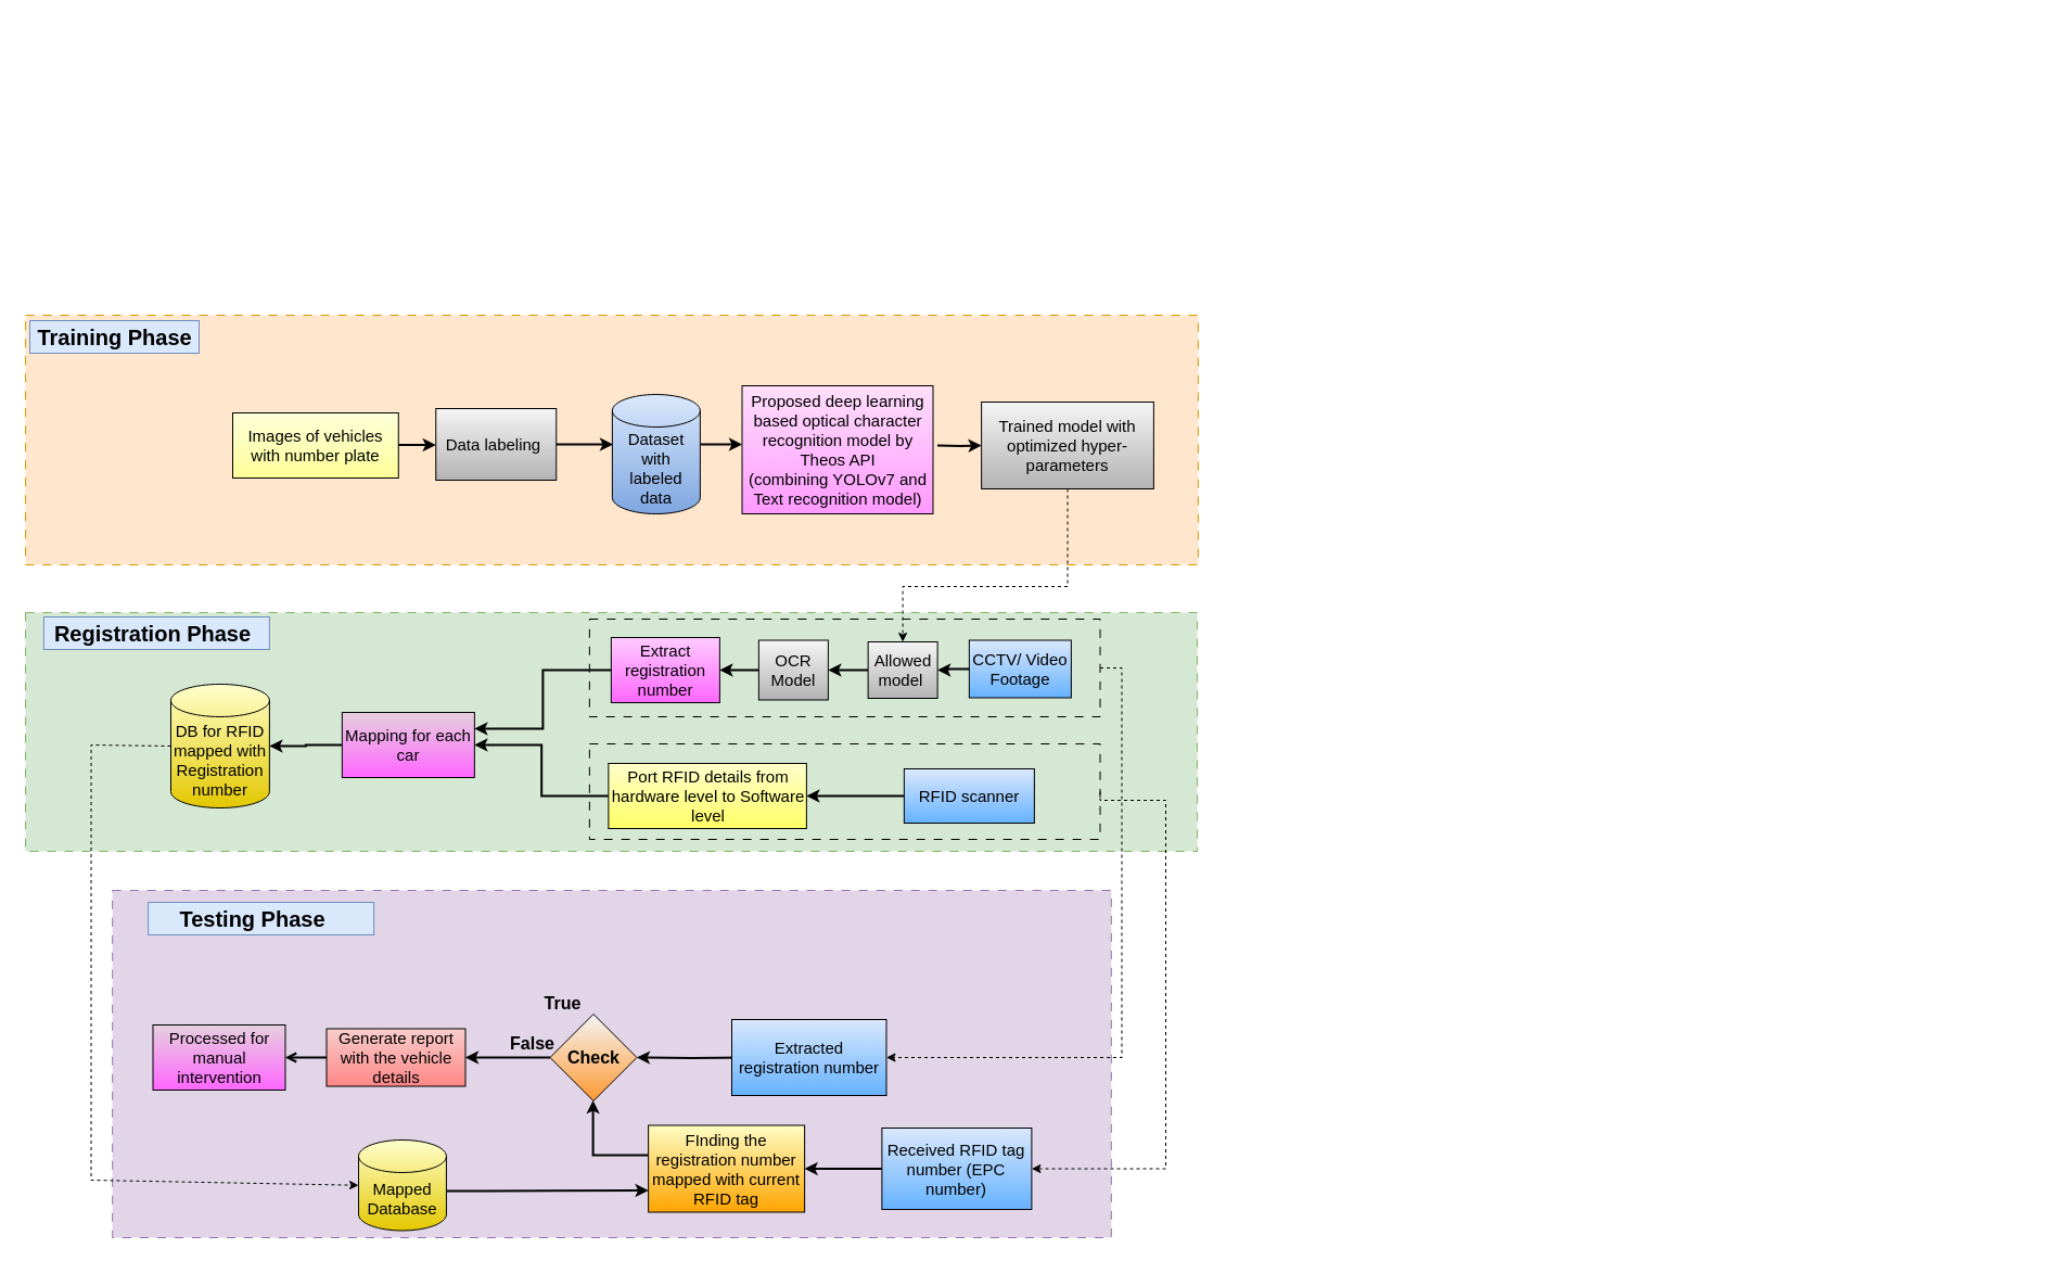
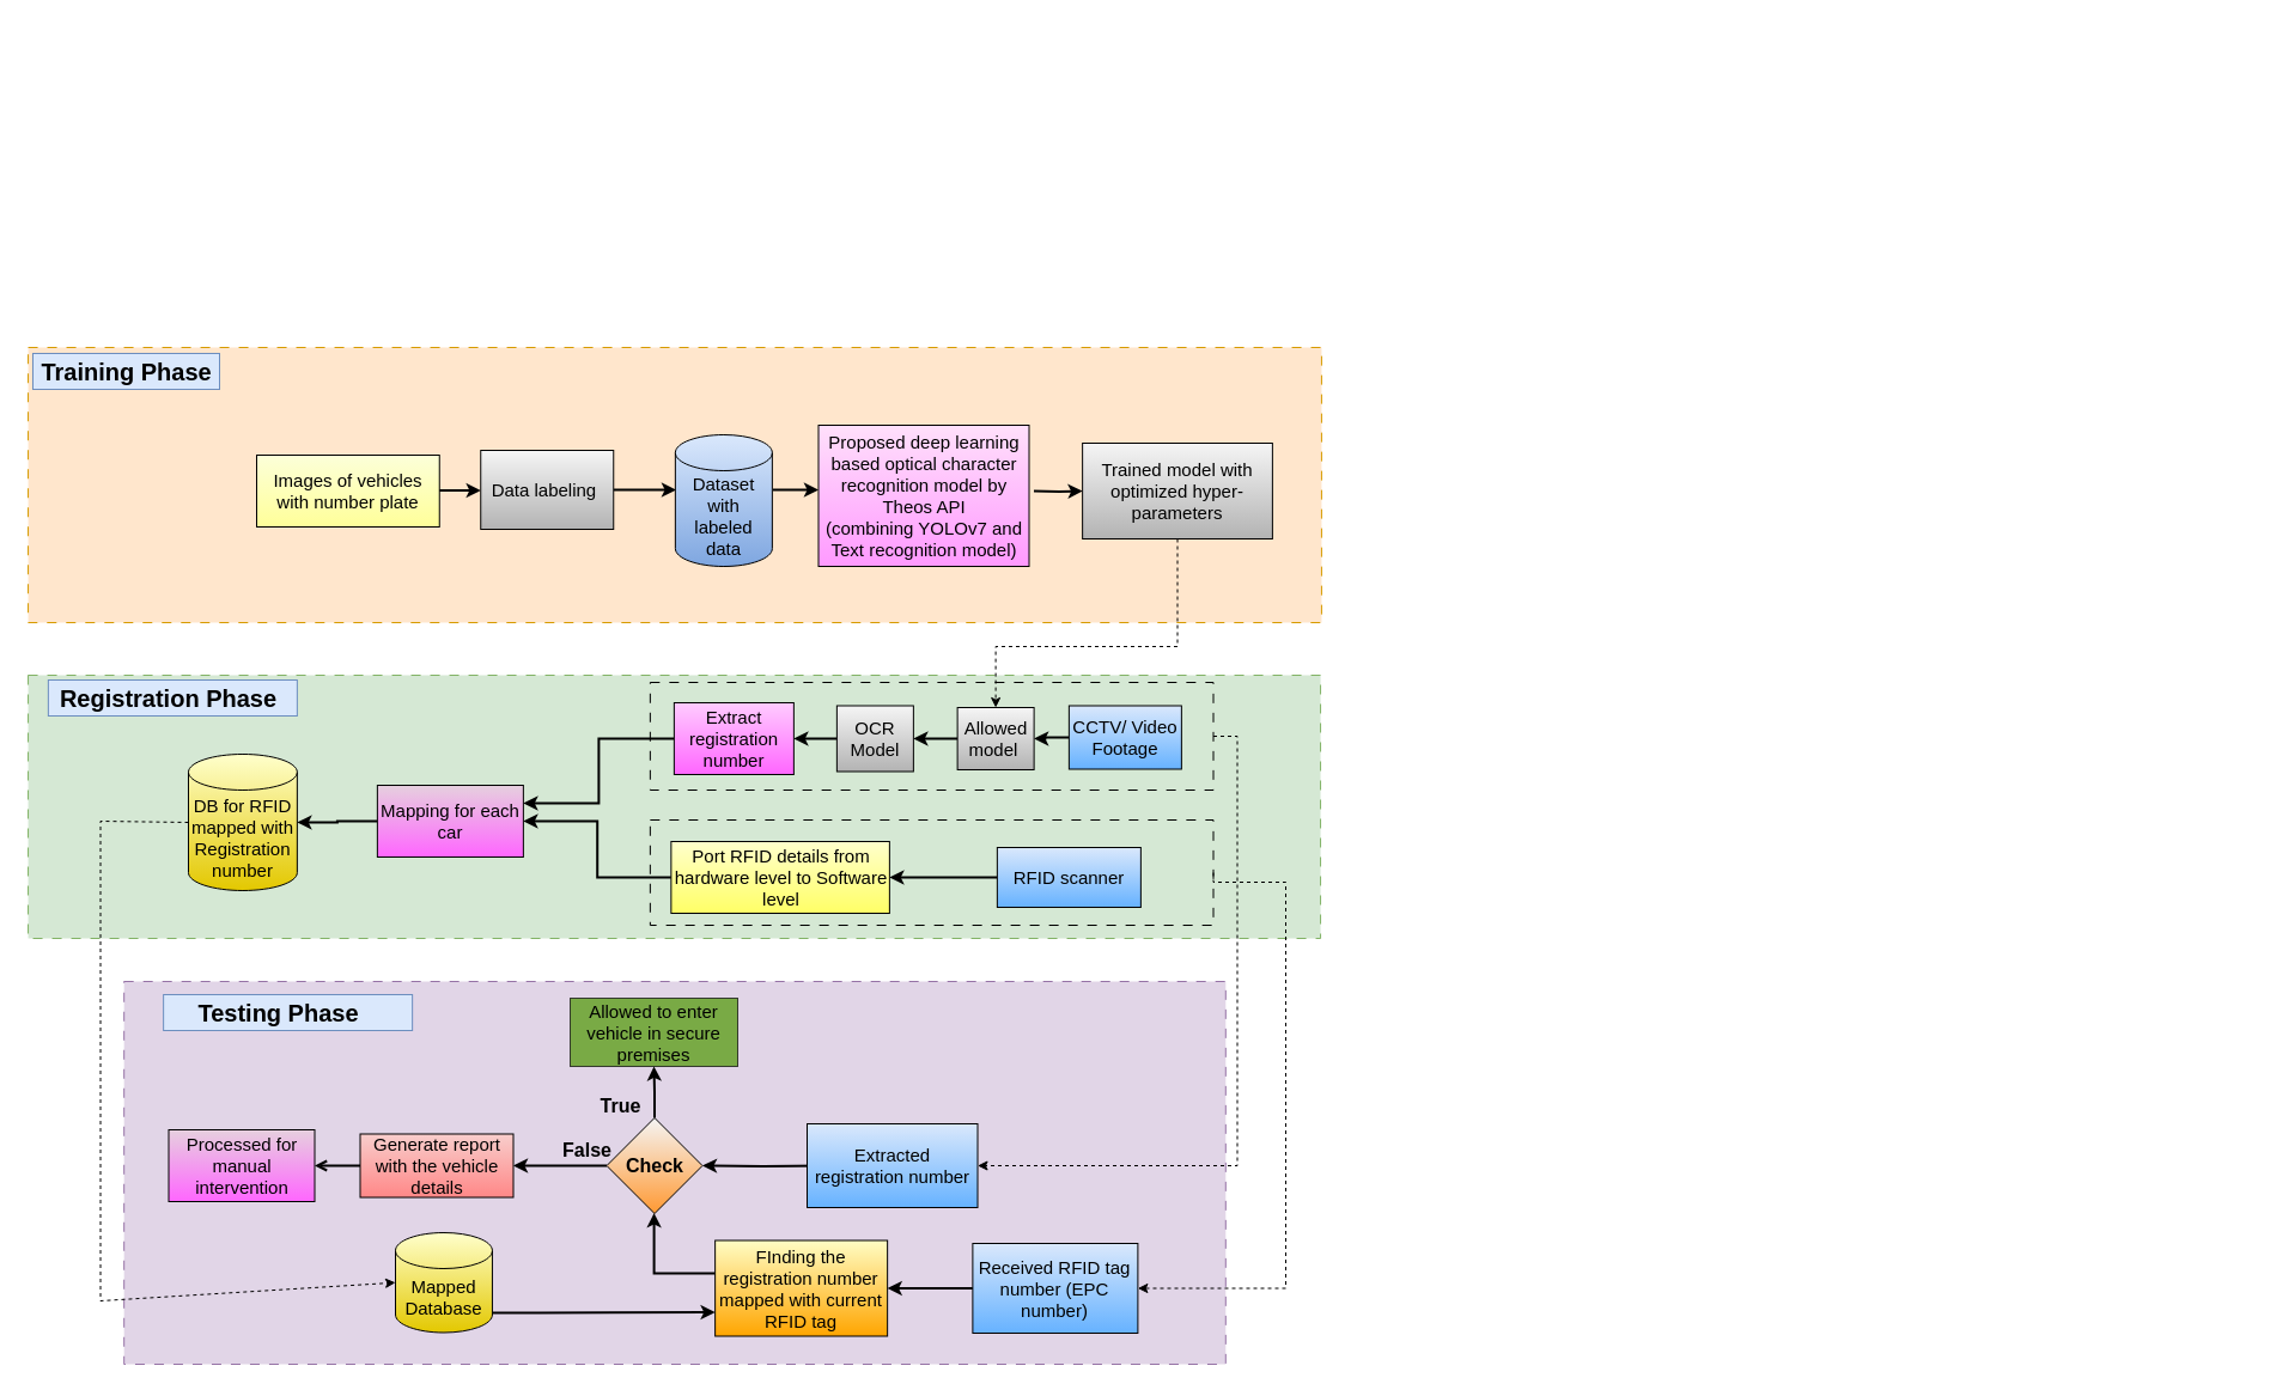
+ <mxCell id="18" value="&lt;div&gt;&lt;font style=&quot;font-size: 15px;&quot;&gt;Allowed to enter vehicle in secure premises&lt;/font&gt;&lt;/div&gt;" style="rounded=0;whiteSpace=wrap;html=1;fillColor=#4D9900;strokeColor=#000000;opacity=70;" parent="1" vertex="1"><mxGeometry x="476" y="834" width="140" height="57" as="geometry" /></mxCell>
+ <mxCell id="15" value="" style="edgeStyle=orthogonalEdgeStyle;rounded=0;orthogonalLoop=1;jettySize=auto;html=1;fontStyle=1;strokeWidth=2;" parent="1" source="17" target="18" edge="1"><mxGeometry relative="1" as="geometry" /></mxCell>
- <mxCell id="27" value="&lt;font style=&quot;&quot;&gt;&lt;font style=&quot;font-size: 15px;&quot;&gt;Mapped Database&lt;/font&gt;&lt;br&gt;&lt;/font&gt;" style="shape=cylinder3;whiteSpace=wrap;html=1;boundedLbl=1;backgroundOutline=1;size=15;fillColor=#e3c800;strokeColor=#000000;fontColor=#000000;gradientColor=#FFFFCC;gradientDirection=north;" parent="1" vertex="1"><mxGeometry x="330" y="1050" width="80.94" height="83.5" as="geometry" /></mxCell>
+ <mxCell id="27" value="&lt;font style=&quot;&quot;&gt;&lt;font style=&quot;font-size: 15px;&quot;&gt;Mapped Database&lt;/font&gt;&lt;br&gt;&lt;/font&gt;" style="shape=cylinder3;whiteSpace=wrap;html=1;boundedLbl=1;backgroundOutline=1;size=15;fillColor=#e3c800;strokeColor=#000000;fontColor=#000000;gradientColor=#FFFFCC;gradientDirection=north;" parent="1" vertex="1"><mxGeometry x="330" y="1030" width="80.94" height="83.5" as="geometry" /></mxCell>
